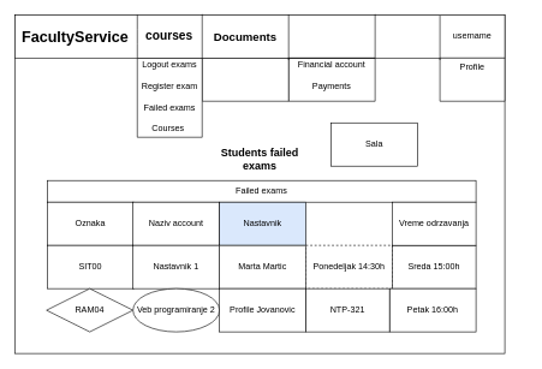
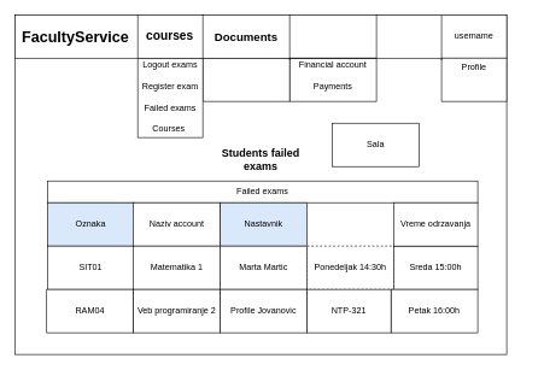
- <mxCell id="31" value="Oznaka" style="rounded=0;whiteSpace=wrap;html=1;" vertex="1" parent="1"><mxGeometry x="65" y="280" width="120" height="60" as="geometry" /></mxCell>
+ <mxCell id="31" value="Oznaka" style="rounded=0;whiteSpace=wrap;html=1;fillColor=#dae8fc;" vertex="1" parent="1"><mxGeometry x="65" y="280" width="120" height="60" as="geometry" /></mxCell>
- <mxCell id="32" value="SIT00" style="rounded=0;whiteSpace=wrap;html=1;" vertex="1" parent="1"><mxGeometry x="65" y="340" width="120" height="60" as="geometry" /></mxCell>
+ <mxCell id="32" value="SIT01" style="rounded=0;whiteSpace=wrap;html=1;" vertex="1" parent="1"><mxGeometry x="65" y="340" width="120" height="60" as="geometry" /></mxCell>
- <mxCell id="38" value="Nastavnik 1" style="rounded=0;whiteSpace=wrap;html=1;" vertex="1" parent="1"><mxGeometry x="184" y="340" width="120" height="60" as="geometry" /></mxCell>
+ <mxCell id="38" value="Matematika 1" style="rounded=0;whiteSpace=wrap;html=1;" vertex="1" parent="1"><mxGeometry x="184" y="340" width="120" height="60" as="geometry" /></mxCell>
- <mxCell id="33" value="RAM04" style="rhombus;whiteSpace=wrap;html=1;" vertex="1" parent="1"><mxGeometry x="64" y="400" width="120" height="60" as="geometry" /></mxCell>
+ <mxCell id="33" value="RAM04" style="rounded=0;whiteSpace=wrap;html=1;" vertex="1" parent="1"><mxGeometry x="64" y="400" width="120" height="60" as="geometry" /></mxCell>
- <mxCell id="39" value="Veb programiranje 2" style="ellipse;whiteSpace=wrap;html=1;" vertex="1" parent="1"><mxGeometry x="184" y="400" width="120" height="60" as="geometry" /></mxCell>
+ <mxCell id="39" value="Veb programiranje 2" style="rounded=0;whiteSpace=wrap;html=1;" vertex="1" parent="1"><mxGeometry x="184" y="400" width="120" height="60" as="geometry" /></mxCell>
